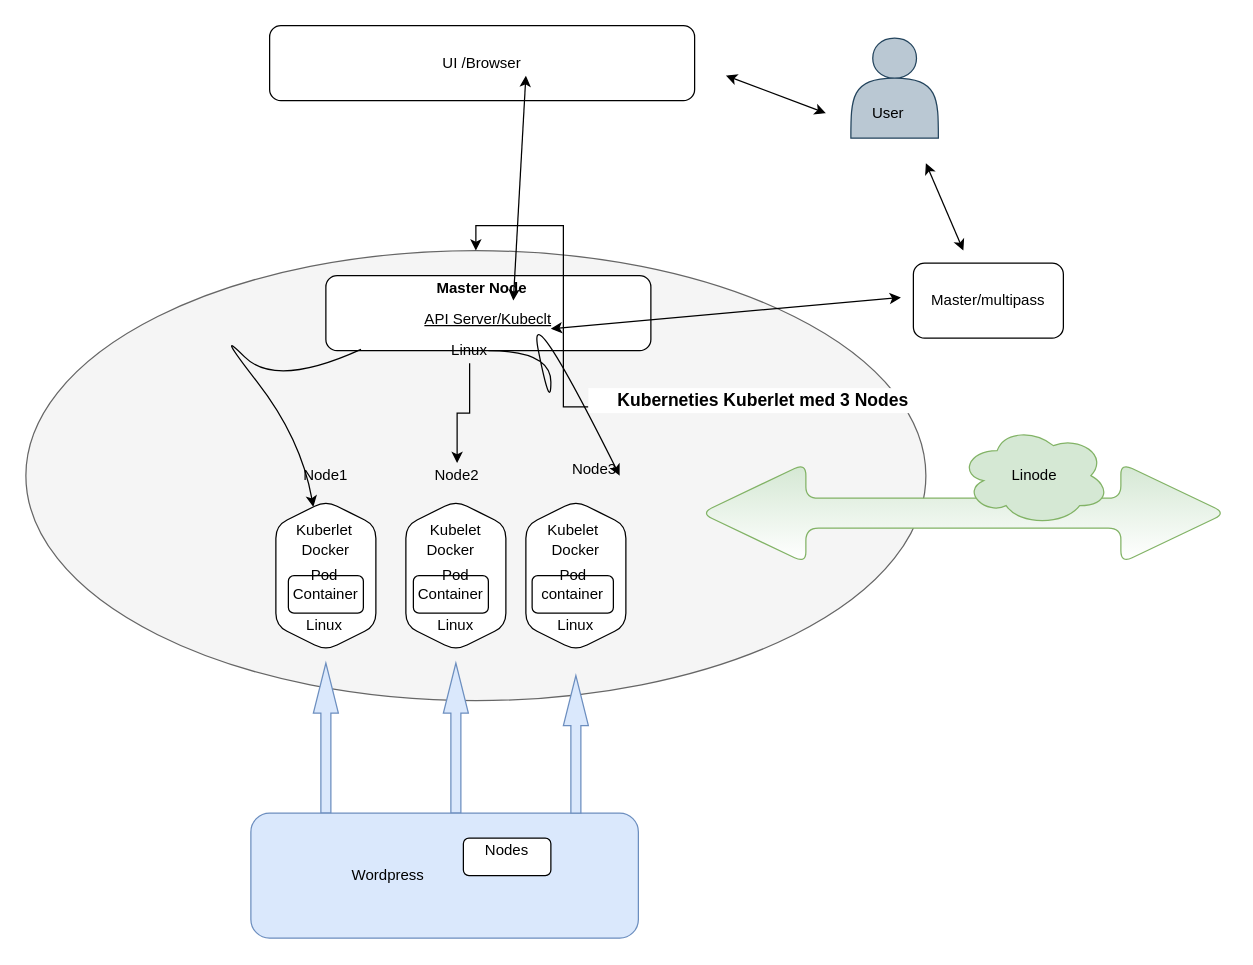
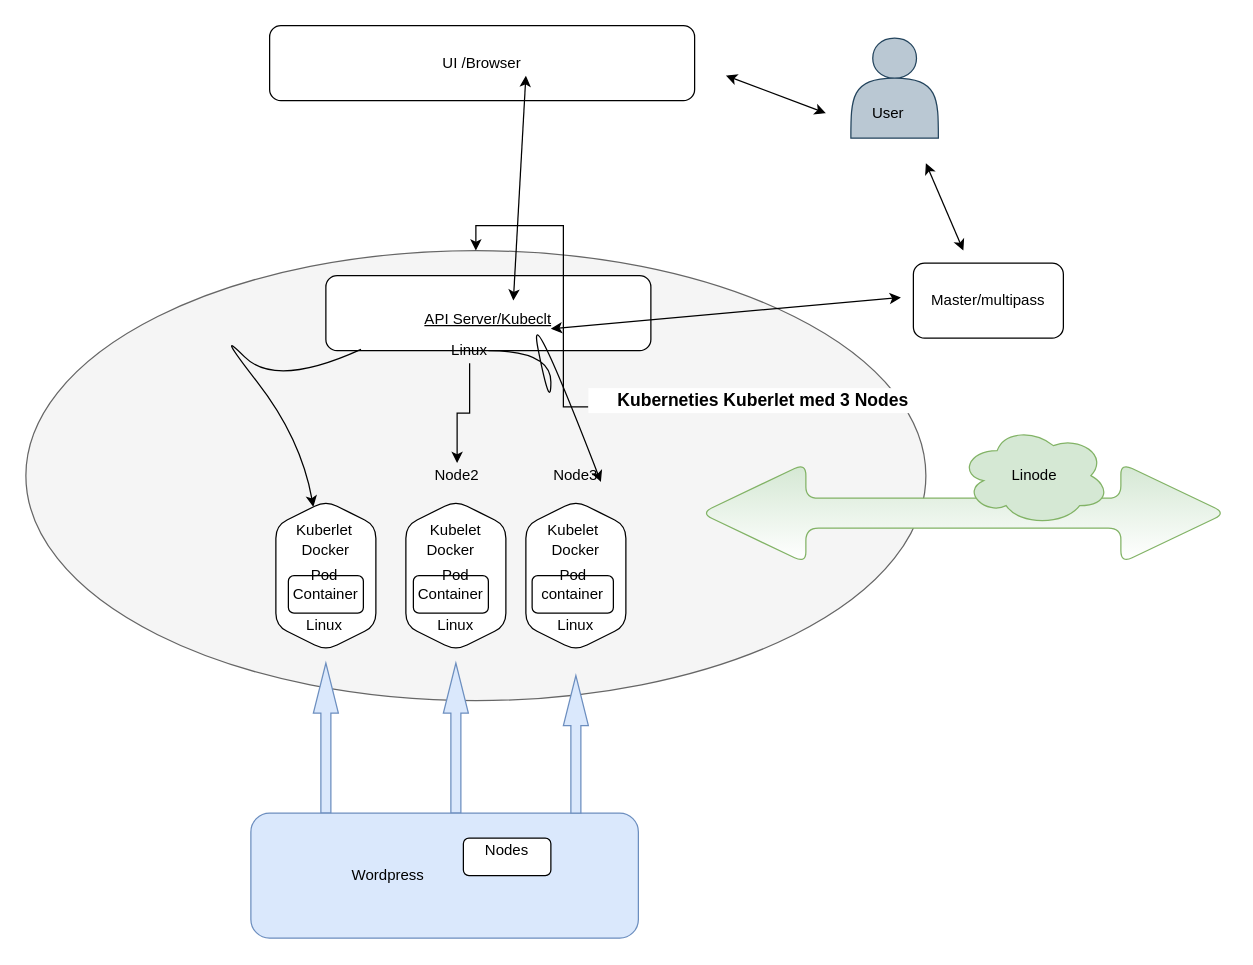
- <mxCell id="8" value="&lt;b&gt;Master Node&lt;/b&gt;" style="text;html=1;strokeColor=none;fillColor=none;align=center;verticalAlign=middle;whiteSpace=wrap;rounded=0;" vertex="1" parent="1"><mxGeometry x="300" y="220" width="170" height="20" as="geometry" /></mxCell>
- <mxCell id="7" value="Node3" style="text;html=1;strokeColor=none;fillColor=none;align=center;verticalAlign=middle;whiteSpace=wrap;rounded=0;" vertex="1" parent="1"><mxGeometry x="455" y="365" width="40" height="20" as="geometry" /></mxCell>
+ <mxCell id="7" value="Node3" style="text;html=1;strokeColor=none;fillColor=none;align=center;verticalAlign=middle;whiteSpace=wrap;rounded=0;" vertex="1" parent="1"><mxGeometry x="440" y="370" width="40" height="20" as="geometry" /></mxCell>
- <mxCell id="5" value="Node1" style="text;html=1;strokeColor=none;fillColor=none;align=center;verticalAlign=middle;whiteSpace=wrap;rounded=0;" vertex="1" parent="1"><mxGeometry x="240" y="370" width="40" height="20" as="geometry" /></mxCell>
